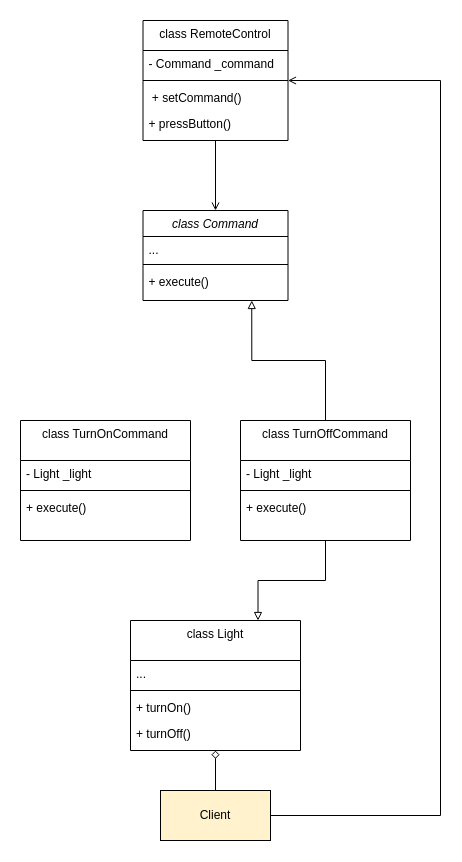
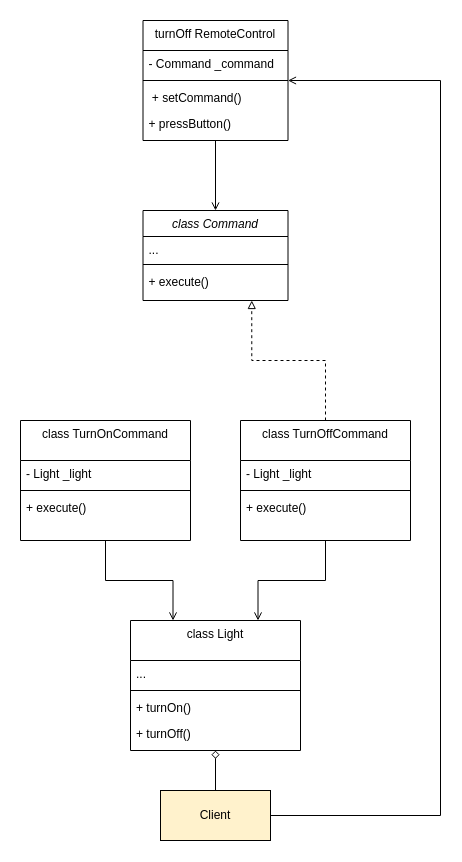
- <mxCell id="13" value="class RemoteControl" style="swimlane;fontStyle=0;align=center;verticalAlign=top;childLayout=stackLayout;horizontal=1;startSize=30;horizontalStack=0;resizeParent=1;resizeLast=0;collapsible=1;marginBottom=0;rounded=0;shadow=0;strokeWidth=1;" parent="1" vertex="1"><mxGeometry x="142.5" y="20" width="145" height="120" as="geometry"><mxRectangle x="130" y="380" width="160" height="26" as="alternateBounds" /></mxGeometry></mxCell>
+ <mxCell id="13" value="turnOff RemoteControl" style="swimlane;fontStyle=0;align=center;verticalAlign=top;childLayout=stackLayout;horizontal=1;startSize=30;horizontalStack=0;resizeParent=1;resizeLast=0;collapsible=1;marginBottom=0;rounded=0;shadow=0;strokeWidth=1;" parent="1" vertex="1"><mxGeometry x="142.5" y="20" width="145" height="120" as="geometry"><mxRectangle x="130" y="380" width="160" height="26" as="alternateBounds" /></mxGeometry></mxCell>
- <mxCell id="23" style="edgeStyle=orthogonalEdgeStyle;rounded=0;orthogonalLoop=1;jettySize=auto;html=1;entryX=0.75;entryY=1;entryDx=0;entryDy=0;endArrow=block;endFill=0;" edge="1" parent="1" source="25" target="2"><mxGeometry relative="1" as="geometry" /></mxCell>
+ <mxCell id="23" style="edgeStyle=orthogonalEdgeStyle;rounded=0;orthogonalLoop=1;jettySize=auto;html=1;entryX=0.75;entryY=1;entryDx=0;entryDy=0;endArrow=block;endFill=0;dashed=1;" edge="1" parent="1" source="25" target="2"><mxGeometry relative="1" as="geometry" /></mxCell>
+ <mxCell id="6" style="edgeStyle=orthogonalEdgeStyle;rounded=0;orthogonalLoop=1;jettySize=auto;html=1;entryX=0.25;entryY=0;entryDx=0;entryDy=0;endArrow=open;endFill=0;" edge="1" parent="1" source="7" target="18"><mxGeometry relative="1" as="geometry" /></mxCell>
- <mxCell id="24" style="edgeStyle=orthogonalEdgeStyle;rounded=0;orthogonalLoop=1;jettySize=auto;html=1;entryX=0.75;entryY=0;entryDx=0;entryDy=0;endArrow=block;endFill=0;" edge="1" parent="1" source="25" target="18"><mxGeometry relative="1" as="geometry" /></mxCell>
+ <mxCell id="24" style="edgeStyle=orthogonalEdgeStyle;rounded=0;orthogonalLoop=1;jettySize=auto;html=1;entryX=0.75;entryY=0;entryDx=0;entryDy=0;endArrow=open;endFill=0;" edge="1" parent="1" source="25" target="18"><mxGeometry relative="1" as="geometry" /></mxCell>
